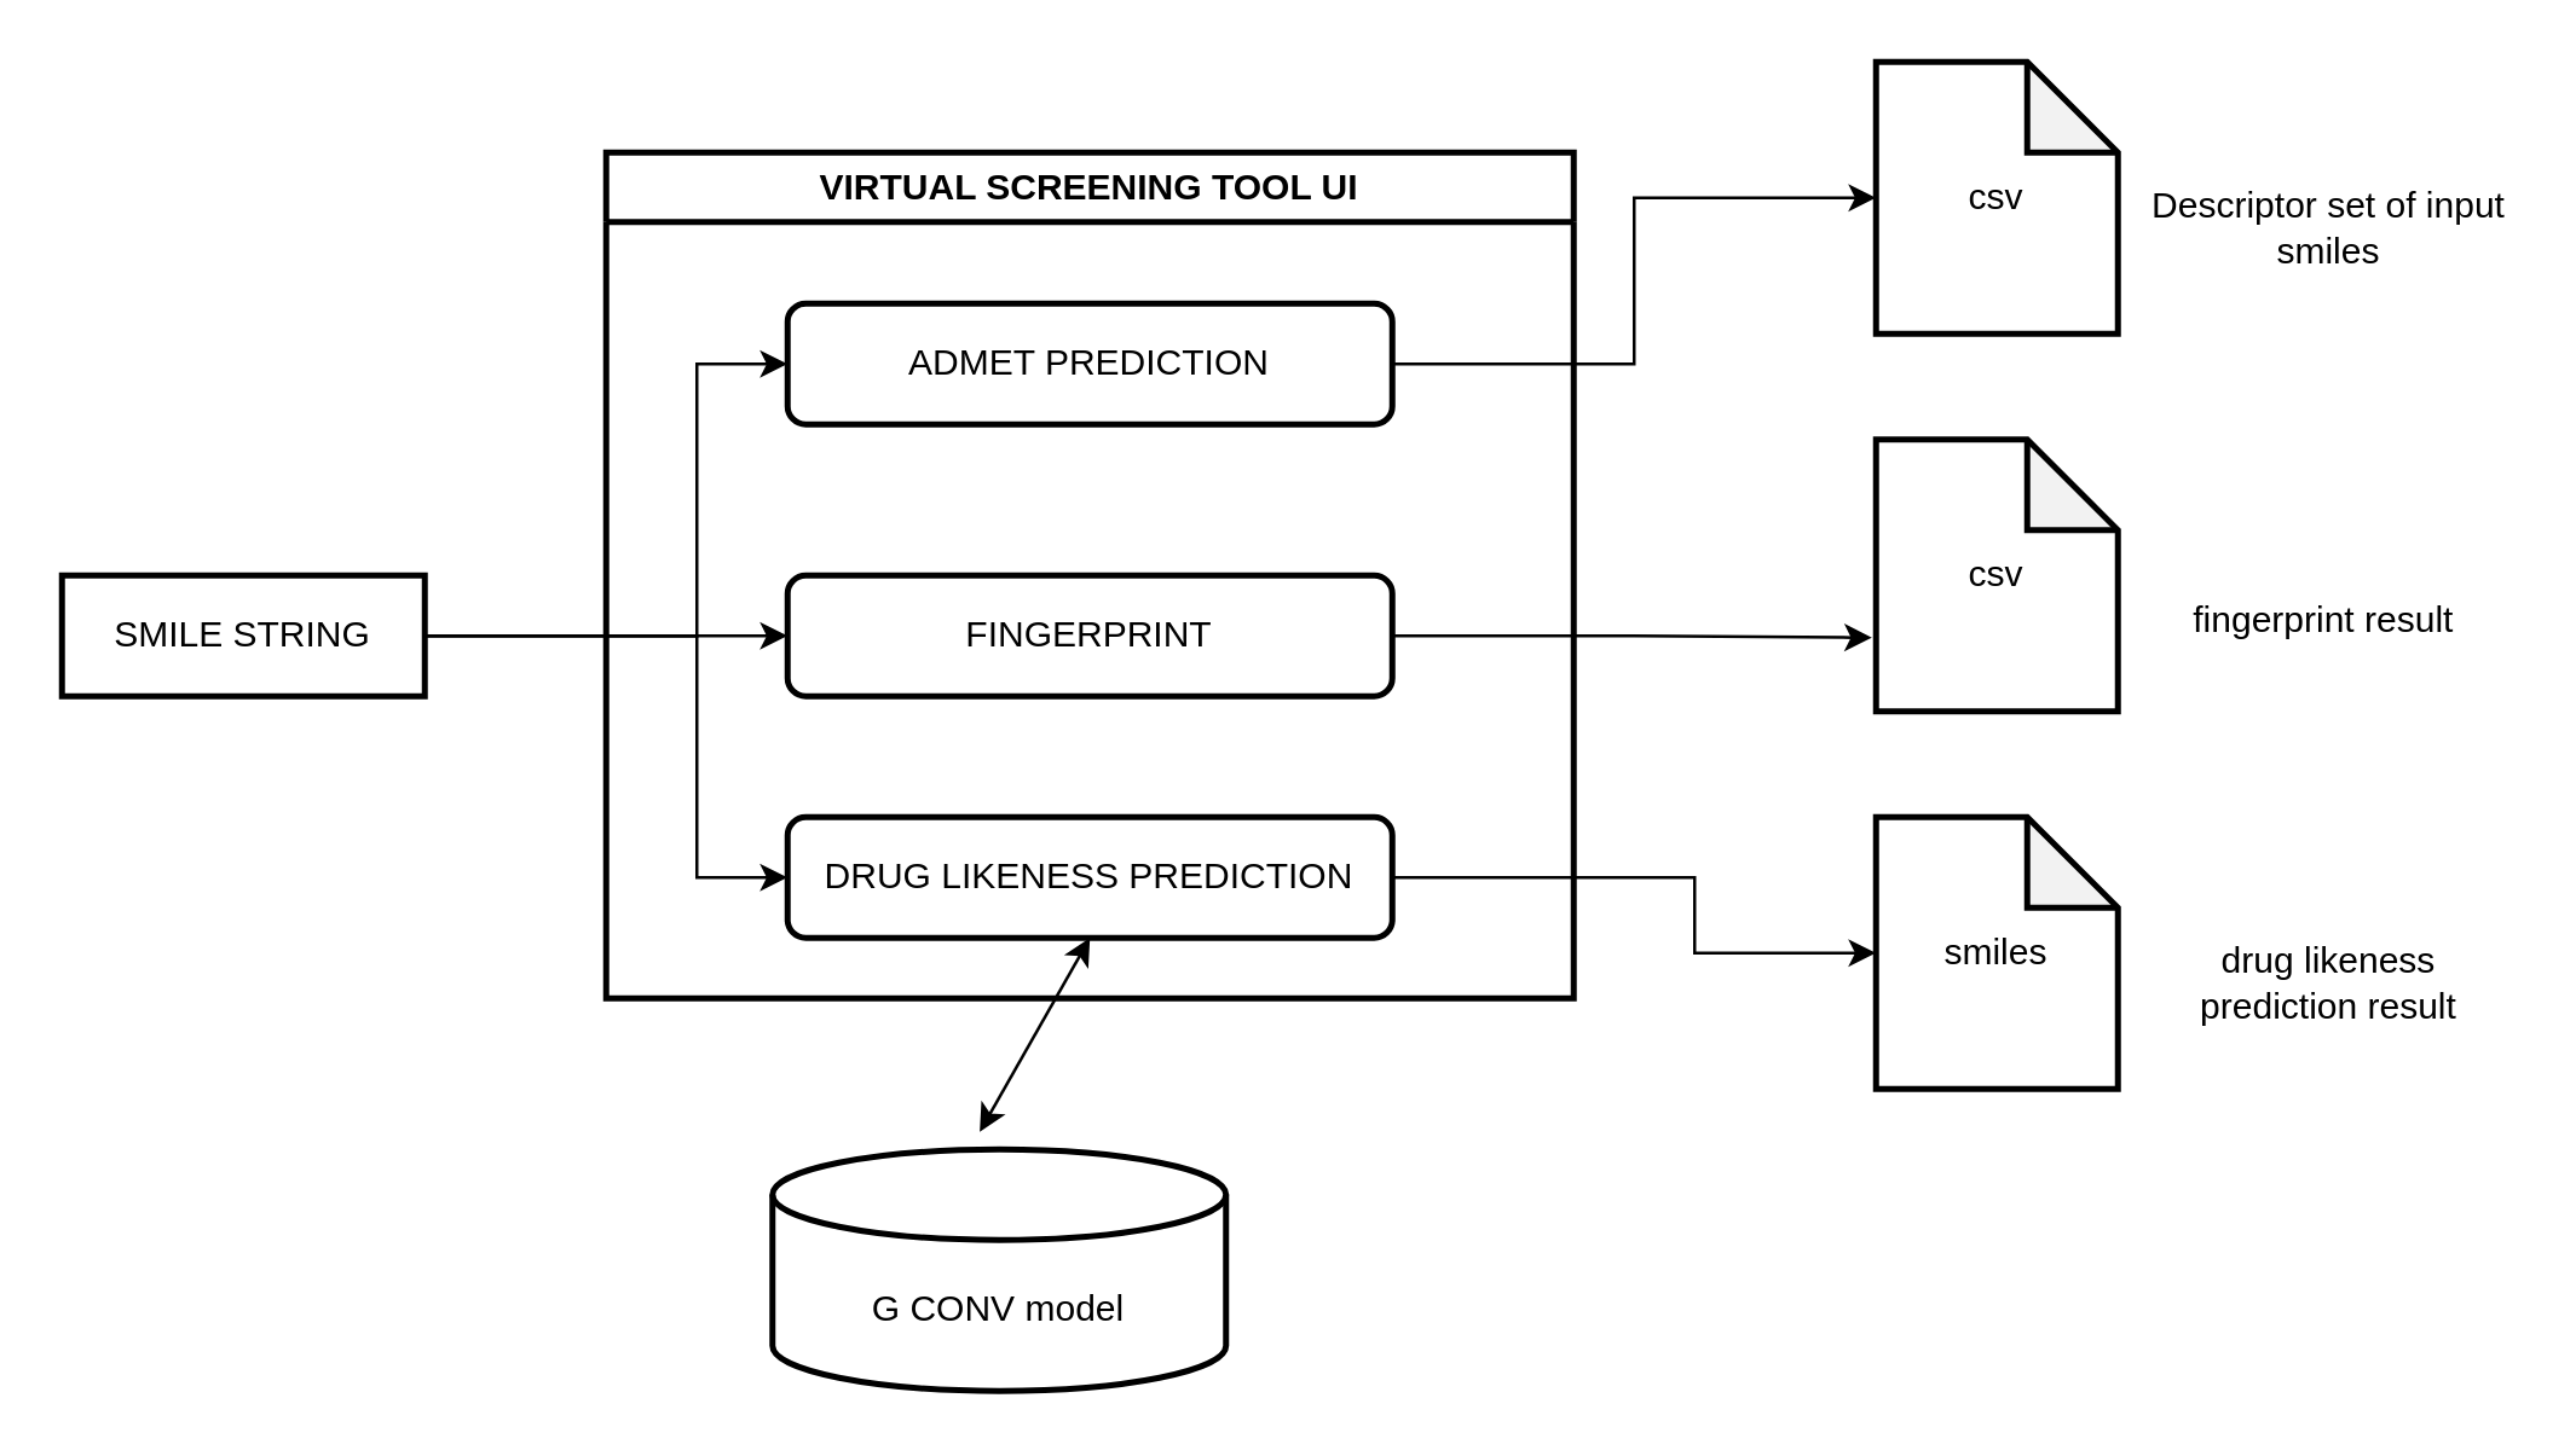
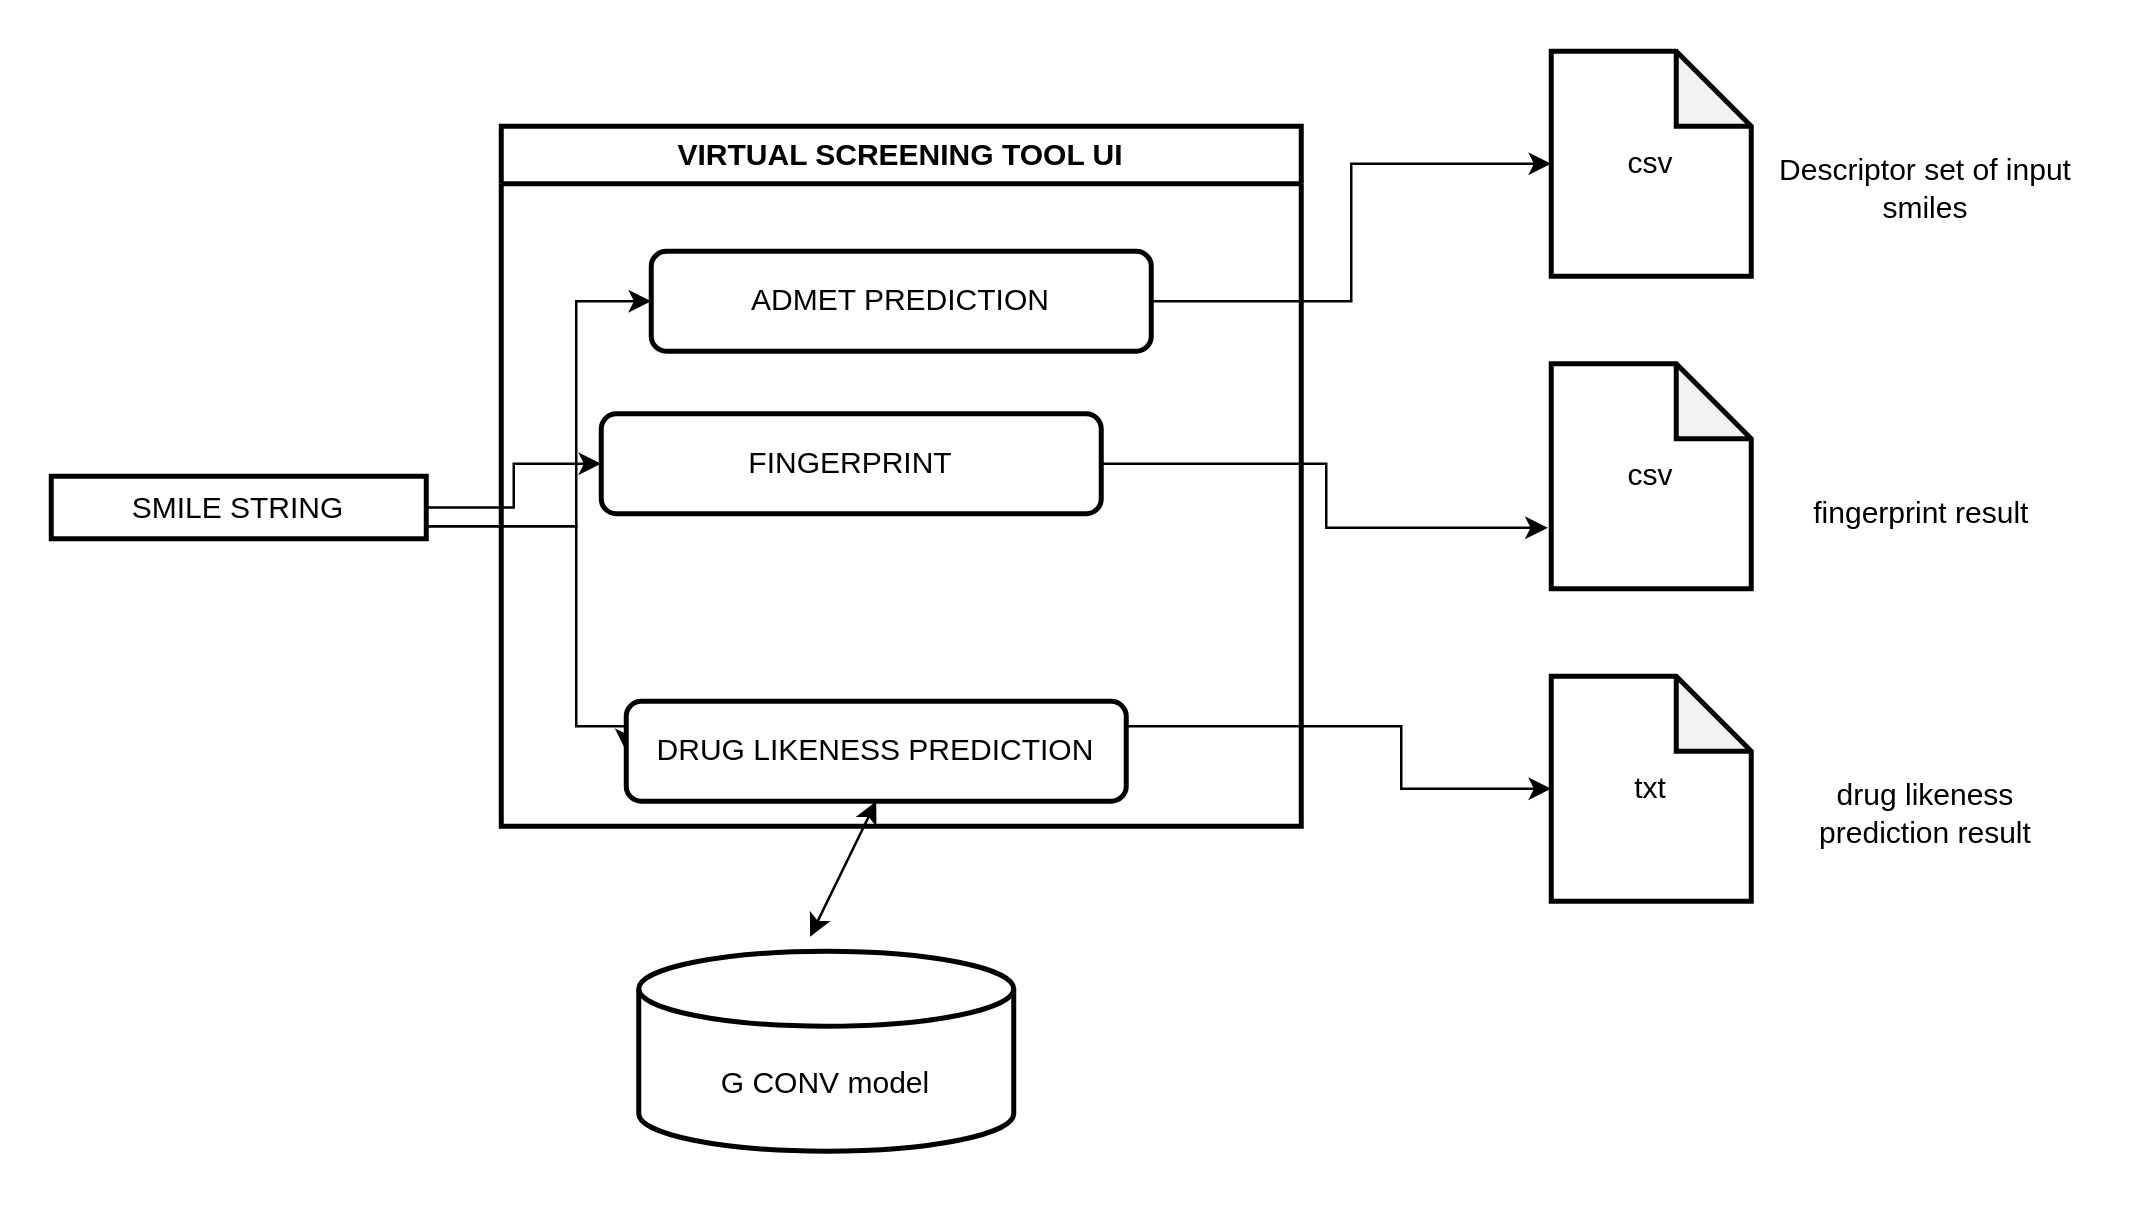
- <mxCell id="5" value="SMILE STRING" style="rounded=0;whiteSpace=wrap;html=1;strokeWidth=2;" vertex="1" parent="1"><mxGeometry x="20" y="190" width="120" height="40" as="geometry" /></mxCell>
+ <mxCell id="5" value="SMILE STRING" style="rounded=0;whiteSpace=wrap;html=1;strokeWidth=2;" vertex="1" parent="1"><mxGeometry x="20" y="190" width="150" height="25" as="geometry" /></mxCell>
- <mxCell id="8" value="FINGERPRINT" style="rounded=1;whiteSpace=wrap;html=1;strokeWidth=2;" vertex="1" parent="6"><mxGeometry x="60" y="140" width="200" height="40" as="geometry" /></mxCell>
+ <mxCell id="8" value="FINGERPRINT" style="rounded=1;whiteSpace=wrap;html=1;strokeWidth=2;" vertex="1" parent="6"><mxGeometry x="40" y="115" width="200" height="40" as="geometry" /></mxCell>
- <mxCell id="9" value="DRUG LIKENESS PREDICTION" style="rounded=1;whiteSpace=wrap;html=1;strokeWidth=2;" vertex="1" parent="6"><mxGeometry x="60" y="220" width="200" height="40" as="geometry" /></mxCell>
+ <mxCell id="9" value="DRUG LIKENESS PREDICTION" style="rounded=1;whiteSpace=wrap;html=1;strokeWidth=2;" vertex="1" parent="6"><mxGeometry x="50" y="230" width="200" height="40" as="geometry" /></mxCell>
- <mxCell id="14" value="smiles" style="shape=note;whiteSpace=wrap;html=1;backgroundOutline=1;darkOpacity=0.05;strokeWidth=2;" vertex="1" parent="1"><mxGeometry x="620" y="270" width="80" height="90" as="geometry" /></mxCell>
+ <mxCell id="14" value="txt" style="shape=note;whiteSpace=wrap;html=1;backgroundOutline=1;darkOpacity=0.05;strokeWidth=2;" vertex="1" parent="1"><mxGeometry x="620" y="270" width="80" height="90" as="geometry" /></mxCell>
